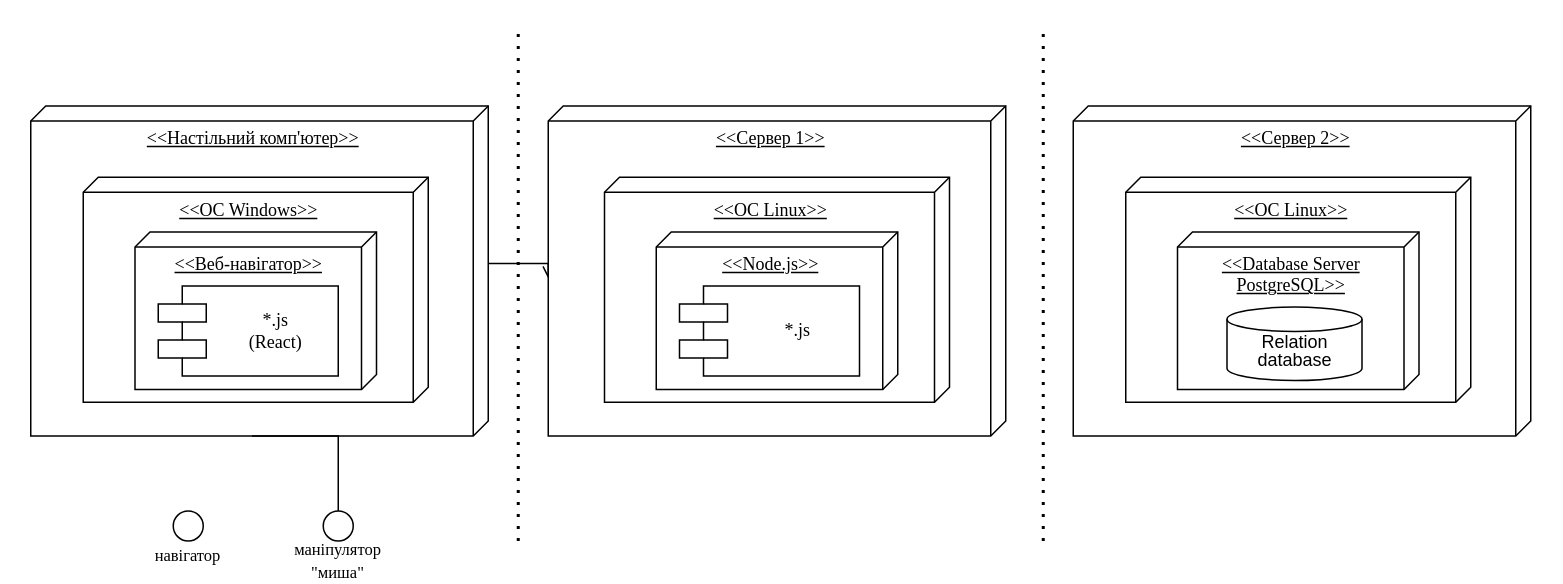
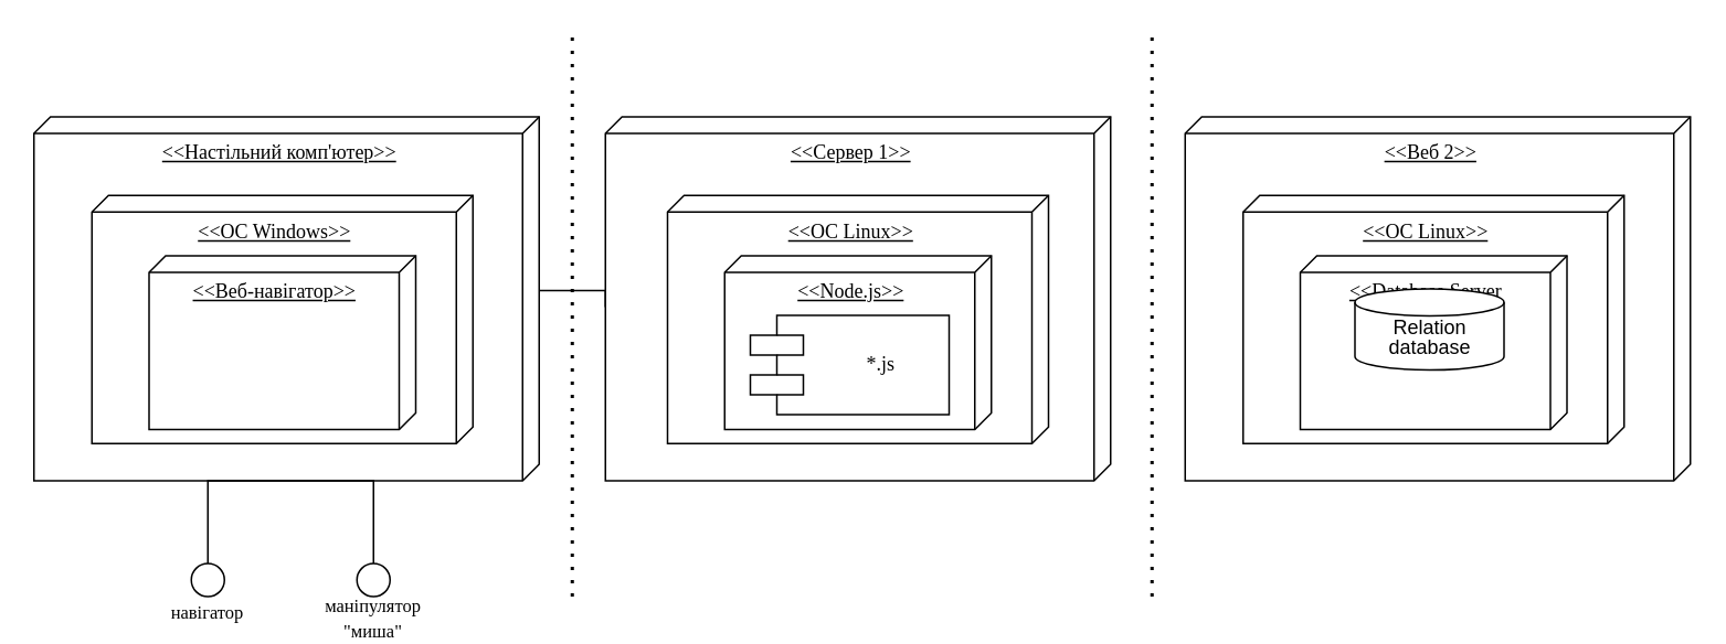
- <mxCell id="8" value="&amp;lt;&amp;lt;Сервер 2&amp;gt;&amp;gt;" style="verticalAlign=top;align=center;spacingTop=8;spacingLeft=2;spacingRight=12;shape=cube;size=10;direction=south;fontStyle=4;html=1;rounded=0;shadow=0;comic=0;labelBackgroundColor=none;strokeWidth=1;fontFamily=Verdana;fontSize=12" vertex="1" parent="1"><mxGeometry x="715" y="70" width="305" height="220" as="geometry" /></mxCell>
+ <mxCell id="8" value="&amp;lt;&amp;lt;Веб 2&amp;gt;&amp;gt;" style="verticalAlign=top;align=center;spacingTop=8;spacingLeft=2;spacingRight=12;shape=cube;size=10;direction=south;fontStyle=4;html=1;rounded=0;shadow=0;comic=0;labelBackgroundColor=none;strokeWidth=1;fontFamily=Verdana;fontSize=12" vertex="1" parent="1"><mxGeometry x="715" y="70" width="305" height="220" as="geometry" /></mxCell>
- <mxCell id="2" style="edgeStyle=orthogonalEdgeStyle;rounded=0;orthogonalLoop=1;jettySize=auto;html=1;exitX=0;exitY=0;exitDx=105;exitDy=0;exitPerimeter=0;entryX=0;entryY=0;entryDx=115;entryDy=305;entryPerimeter=0;fontSize=11;endArrow=open;endFill=0;" edge="1" parent="1" source="3" target="7"><mxGeometry relative="1" as="geometry"><Array as="points"><mxPoint x="365" y="175" /></Array></mxGeometry></mxCell>
+ <mxCell id="2" style="edgeStyle=orthogonalEdgeStyle;rounded=0;orthogonalLoop=1;jettySize=auto;html=1;exitX=0;exitY=0;exitDx=105;exitDy=0;exitPerimeter=0;entryX=0;entryY=0;entryDx=115;entryDy=305;entryPerimeter=0;fontSize=11;endArrow=none;endFill=0;" edge="1" parent="1" source="3" target="7"><mxGeometry relative="1" as="geometry"><Array as="points"><mxPoint x="365" y="175" /></Array></mxGeometry></mxCell>
- <mxCell id="11" value="*.js&lt;br&gt;(React)" style="shape=component;align=center;spacingLeft=36;rounded=0;shadow=0;comic=0;labelBackgroundColor=none;strokeWidth=1;fontFamily=Verdana;fontSize=12;html=1;" parent="1" vertex="1"><mxGeometry x="105" y="190" width="120" height="60" as="geometry" /></mxCell>
- <mxCell id="13" value="&lt;p style=&quot;line-height: 1;&quot;&gt;Relation database&lt;/p&gt;" style="strokeWidth=1;html=1;shape=mxgraph.flowchart.database;whiteSpace=wrap;spacingTop=9;" vertex="1" parent="1"><mxGeometry x="817.5" y="204" width="90" height="49" as="geometry" /></mxCell>
+ <mxCell id="13" value="&lt;p style=&quot;line-height: 1;&quot;&gt;Relation database&lt;/p&gt;" style="strokeWidth=1;html=1;shape=mxgraph.flowchart.database;whiteSpace=wrap;spacingTop=9;" vertex="1" parent="1"><mxGeometry x="817.5" y="174" width="90" height="49" as="geometry" /></mxCell>
+ <mxCell id="5" style="edgeStyle=orthogonalEdgeStyle;rounded=0;orthogonalLoop=1;jettySize=auto;html=1;exitX=0.5;exitY=0;exitDx=0;exitDy=0;entryX=0;entryY=0;entryDx=220;entryDy=157.5;entryPerimeter=0;endArrow=none;endFill=0;" edge="1" parent="1" source="6" target="3"><mxGeometry relative="1" as="geometry"><Array as="points"><mxPoint x="125" y="290" /></Array></mxGeometry></mxCell>
